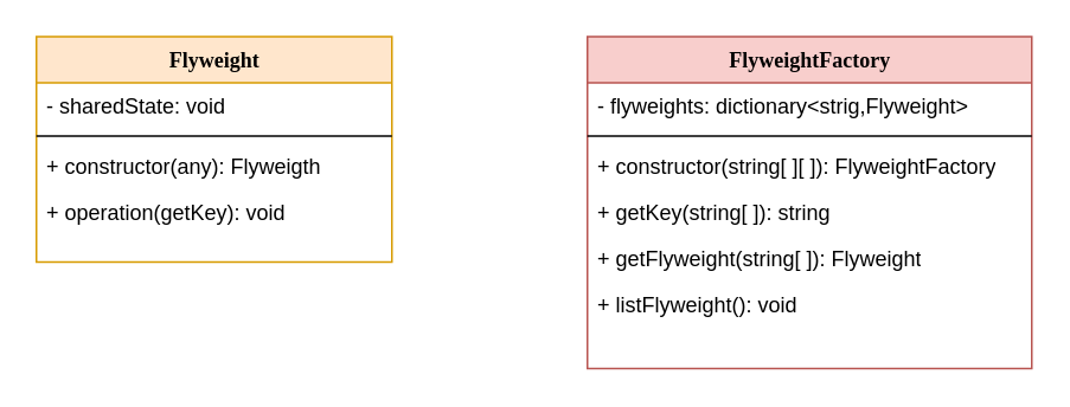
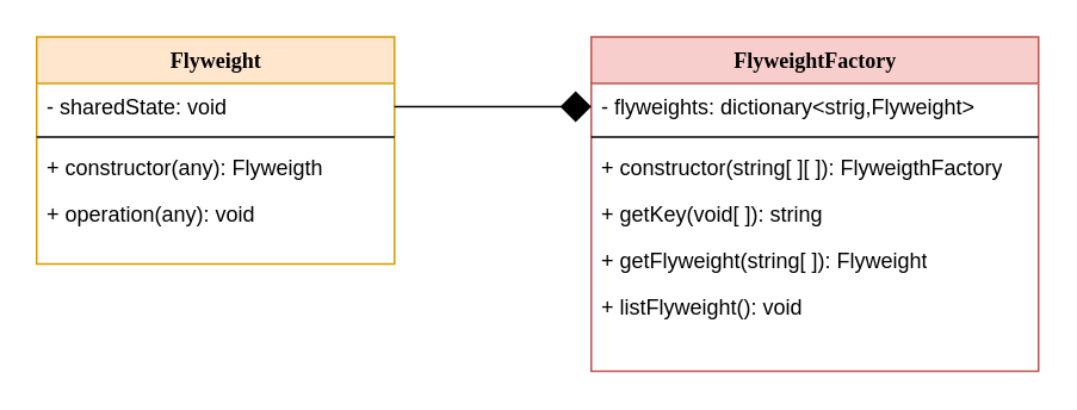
+ <mxCell id="14" style="edgeStyle=orthogonalEdgeStyle;rounded=0;orthogonalLoop=1;jettySize=auto;html=1;exitX=0;exitY=0.5;exitDx=0;exitDy=0;entryX=1;entryY=0.5;entryDx=0;entryDy=0;endArrow=none;endFill=0;startArrow=diamond;startFill=1;startSize=15;" edge="1" parent="1" source="8" target="3"><mxGeometry relative="1" as="geometry" /></mxCell>
- <mxCell id="10" value="+ constructor(string[ ][ ]): FlyweightFactory" style="text;html=1;strokeColor=none;fillColor=none;align=left;verticalAlign=top;spacingLeft=4;spacingRight=4;whiteSpace=wrap;overflow=hidden;rotatable=0;points=[[0,0.5],[1,0.5]];portConstraint=eastwest;" vertex="1" parent="7"><mxGeometry y="60" width="250" height="26" as="geometry" /></mxCell>
+ <mxCell id="10" value="+ constructor(string[ ][ ]): FlyweigthFactory" style="text;html=1;strokeColor=none;fillColor=none;align=left;verticalAlign=top;spacingLeft=4;spacingRight=4;whiteSpace=wrap;overflow=hidden;rotatable=0;points=[[0,0.5],[1,0.5]];portConstraint=eastwest;" vertex="1" parent="7"><mxGeometry y="60" width="250" height="26" as="geometry" /></mxCell>
- <mxCell id="6" value="+ operation(getKey): void" style="text;html=1;strokeColor=none;fillColor=none;align=left;verticalAlign=top;spacingLeft=4;spacingRight=4;whiteSpace=wrap;overflow=hidden;rotatable=0;points=[[0,0.5],[1,0.5]];portConstraint=eastwest;" parent="2" vertex="1"><mxGeometry y="86" width="200" height="26" as="geometry" /></mxCell>
+ <mxCell id="6" value="+ operation(any): void" style="text;html=1;strokeColor=none;fillColor=none;align=left;verticalAlign=top;spacingLeft=4;spacingRight=4;whiteSpace=wrap;overflow=hidden;rotatable=0;points=[[0,0.5],[1,0.5]];portConstraint=eastwest;" parent="2" vertex="1"><mxGeometry y="86" width="200" height="26" as="geometry" /></mxCell>
- <mxCell id="11" value="+ getKey(string[ ]): string" style="text;html=1;strokeColor=none;fillColor=none;align=left;verticalAlign=top;spacingLeft=4;spacingRight=4;whiteSpace=wrap;overflow=hidden;rotatable=0;points=[[0,0.5],[1,0.5]];portConstraint=eastwest;" vertex="1" parent="7"><mxGeometry y="86" width="250" height="26" as="geometry" /></mxCell>
+ <mxCell id="11" value="+ getKey(void[ ]): string" style="text;html=1;strokeColor=none;fillColor=none;align=left;verticalAlign=top;spacingLeft=4;spacingRight=4;whiteSpace=wrap;overflow=hidden;rotatable=0;points=[[0,0.5],[1,0.5]];portConstraint=eastwest;" vertex="1" parent="7"><mxGeometry y="86" width="250" height="26" as="geometry" /></mxCell>
